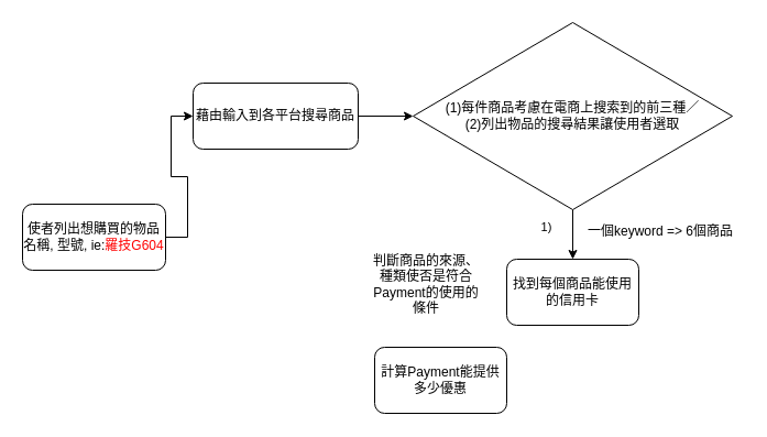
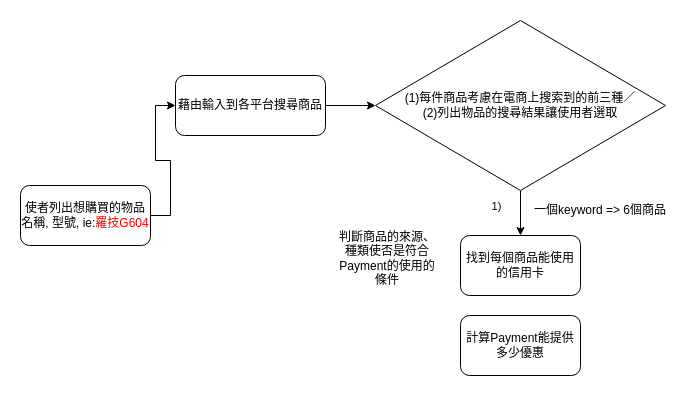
- <mxCell id="11" value="計算Payment能提供多少優惠" style="rounded=1;whiteSpace=wrap;html=1;" vertex="1" parent="1"><mxGeometry x="340" y="315" width="120" height="60" as="geometry" /></mxCell>
+ <mxCell id="11" value="計算Payment能提供多少優惠" style="rounded=1;whiteSpace=wrap;html=1;" vertex="1" parent="1"><mxGeometry x="460" y="315" width="120" height="60" as="geometry" /></mxCell>
